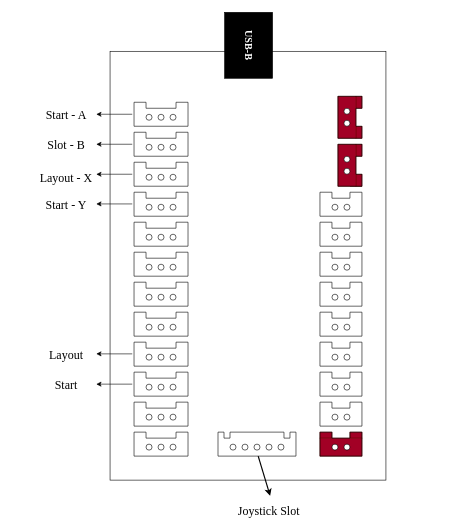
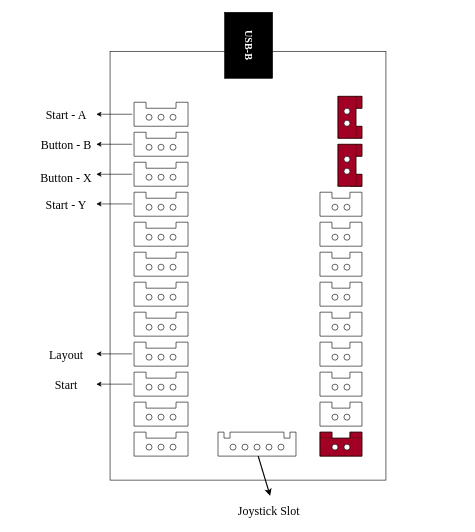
- <mxCell id="301" value="&lt;font face=&quot;Times New Roman&quot; style=&quot;font-size: 20px;&quot;&gt;Slot - B&lt;/font&gt;" style="text;html=1;align=center;verticalAlign=middle;whiteSpace=wrap;rounded=0;" parent="1" vertex="1"><mxGeometry x="60" y="225" width="100" height="30" as="geometry" /></mxCell>
+ <mxCell id="301" value="&lt;font face=&quot;Times New Roman&quot; style=&quot;font-size: 20px;&quot;&gt;Button - B&lt;/font&gt;" style="text;html=1;align=center;verticalAlign=middle;whiteSpace=wrap;rounded=0;" parent="1" vertex="1"><mxGeometry x="60" y="225" width="100" height="30" as="geometry" /></mxCell>
- <mxCell id="306" value="&lt;font face=&quot;Times New Roman&quot; style=&quot;font-size: 20px;&quot;&gt;Layout - X&lt;/font&gt;" style="text;html=1;align=center;verticalAlign=middle;whiteSpace=wrap;rounded=0;" parent="1" vertex="1"><mxGeometry x="60" y="280" width="100" height="30" as="geometry" /></mxCell>
+ <mxCell id="306" value="&lt;font face=&quot;Times New Roman&quot; style=&quot;font-size: 20px;&quot;&gt;Button - X&lt;/font&gt;" style="text;html=1;align=center;verticalAlign=middle;whiteSpace=wrap;rounded=0;" parent="1" vertex="1"><mxGeometry x="60" y="280" width="100" height="30" as="geometry" /></mxCell>
